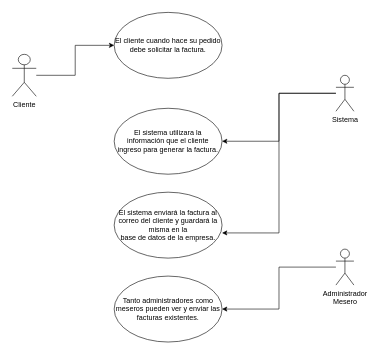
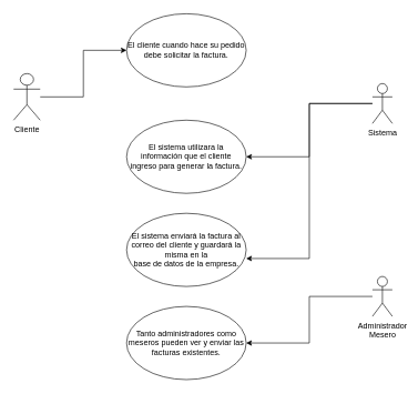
- <mxCell id="3" value="Cliente" style="shape=umlActor;verticalLabelPosition=bottom;verticalAlign=top;html=1;" vertex="1" parent="1"><mxGeometry x="20" y="90" width="40" height="70" as="geometry" /></mxCell>
+ <mxCell id="3" value="Cliente" style="shape=umlActor;verticalLabelPosition=bottom;verticalAlign=top;html=1;" vertex="1" parent="1"><mxGeometry x="20" y="110" width="40" height="70" as="geometry" /></mxCell>
